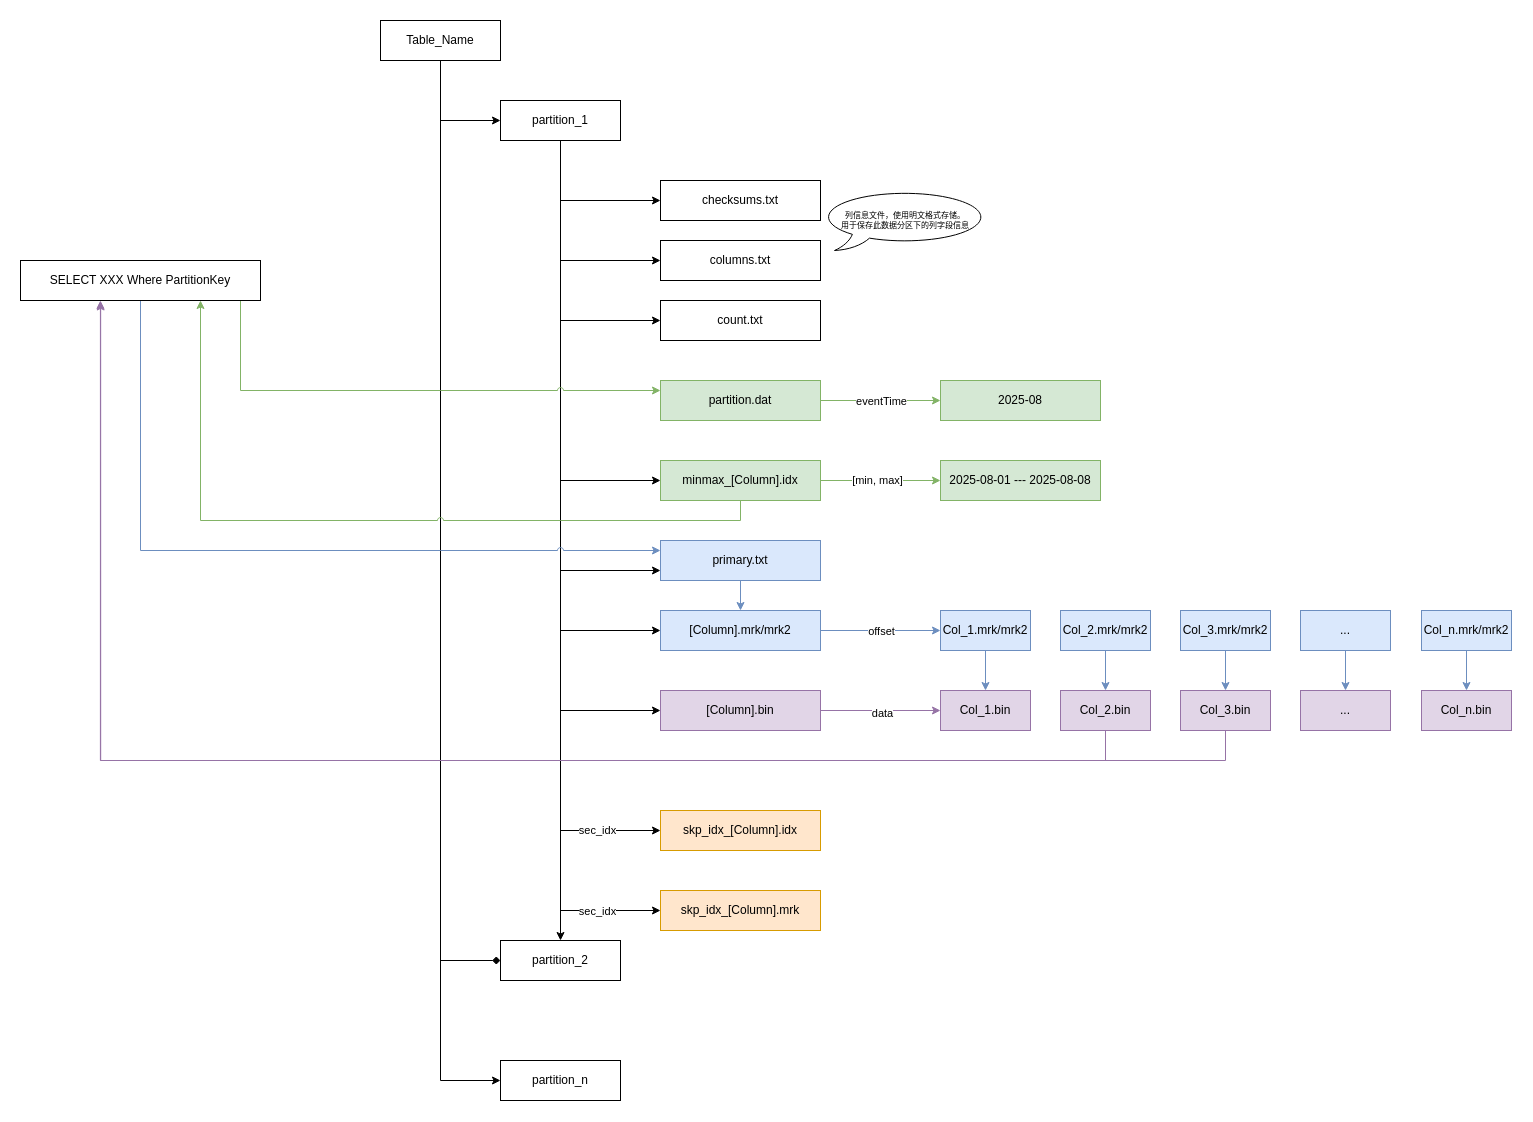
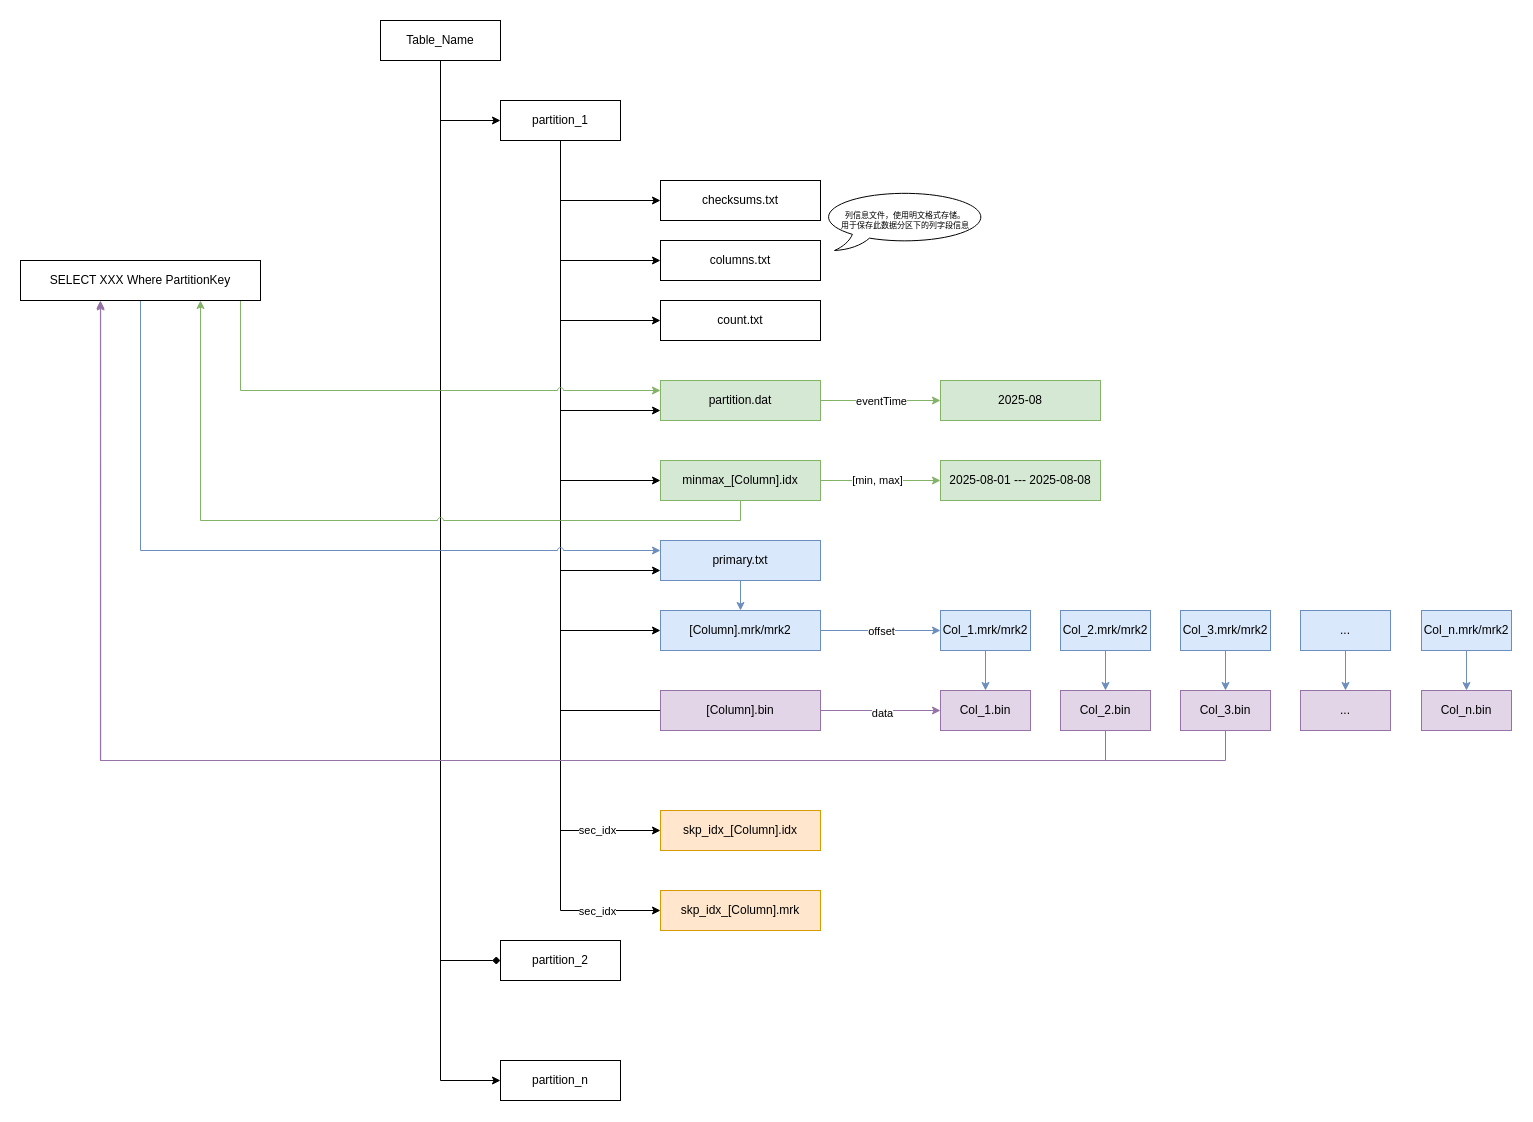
- <mxCell id="9" style="edgeStyle=orthogonalEdgeStyle;rounded=0;orthogonalLoop=1;jettySize=auto;html=1;entryX=0;entryY=0.5;entryDx=0;entryDy=0;exitX=0.5;exitY=1;exitDx=0;exitDy=0;" edge="1" parent="1" source="17" target="28"><mxGeometry relative="1" as="geometry" /></mxCell>
+ <mxCell id="9" style="edgeStyle=orthogonalEdgeStyle;rounded=0;orthogonalLoop=1;jettySize=auto;html=1;entryX=0;entryY=0.5;entryDx=0;entryDy=0;exitX=0.5;exitY=1;exitDx=0;exitDy=0;endArrow=none;" edge="1" parent="1" source="17" target="28"><mxGeometry relative="1" as="geometry" /></mxCell>
- <mxCell id="15" style="edgeStyle=orthogonalEdgeStyle;rounded=0;orthogonalLoop=1;jettySize=auto;html=1;exitX=0.5;exitY=1;exitDx=0;exitDy=0;" edge="1" parent="1" source="17" target="18"><mxGeometry relative="1" as="geometry" /></mxCell>
+ <mxCell id="15" style="edgeStyle=orthogonalEdgeStyle;rounded=0;orthogonalLoop=1;jettySize=auto;html=1;entryX=0;entryY=0.75;entryDx=0;entryDy=0;exitX=0.5;exitY=1;exitDx=0;exitDy=0;" edge="1" parent="1" source="17" target="53"><mxGeometry relative="1" as="geometry" /></mxCell>
